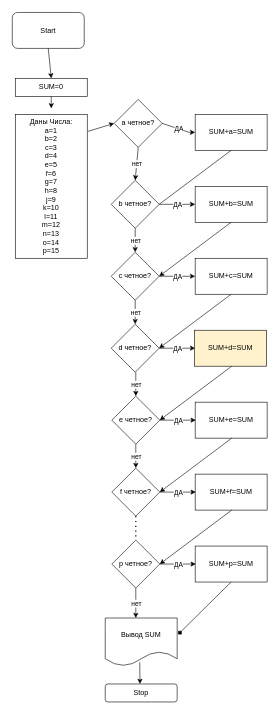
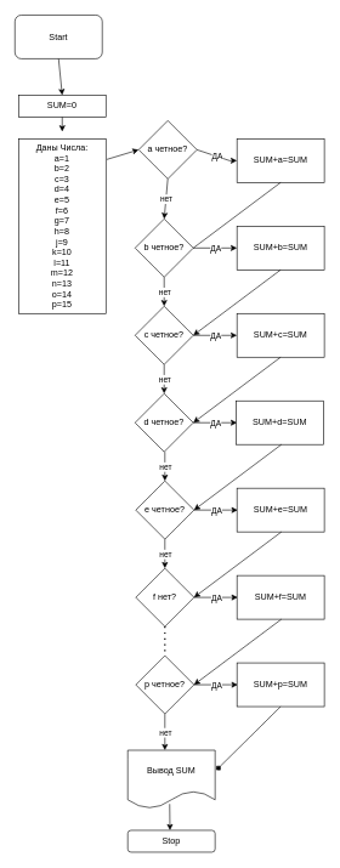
- <mxCell id="30" value="SUM+d=SUM" style="rounded=0;whiteSpace=wrap;html=1;fillColor=#fff2cc;" vertex="1" parent="1"><mxGeometry x="324" y="550" width="120" height="60" as="geometry" /></mxCell>
+ <mxCell id="30" value="SUM+d=SUM" style="rounded=0;whiteSpace=wrap;html=1;" vertex="1" parent="1"><mxGeometry x="324" y="550" width="120" height="60" as="geometry" /></mxCell>
- <mxCell id="42" value="f четное?" style="rhombus;whiteSpace=wrap;html=1;" vertex="1" parent="1"><mxGeometry x="186" y="780" width="80" height="80" as="geometry" /></mxCell>
+ <mxCell id="42" value="f нет?" style="rhombus;whiteSpace=wrap;html=1;" vertex="1" parent="1"><mxGeometry x="186" y="780" width="80" height="80" as="geometry" /></mxCell>
